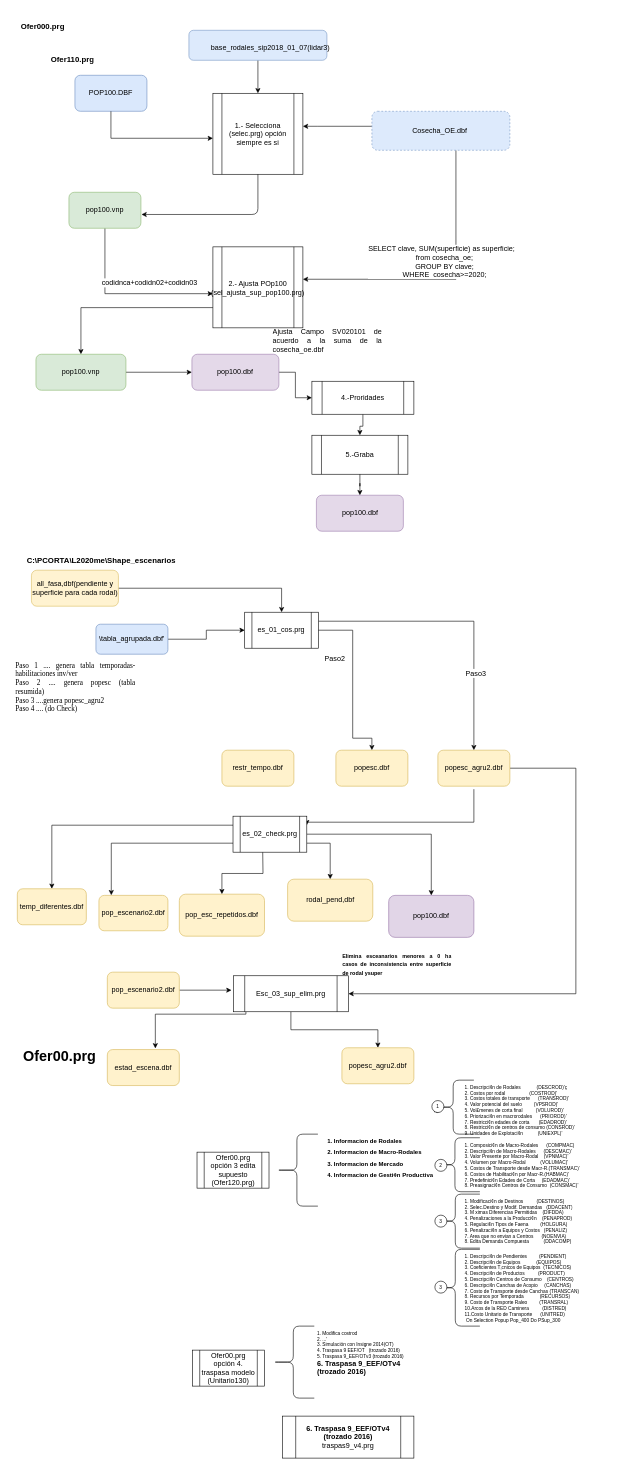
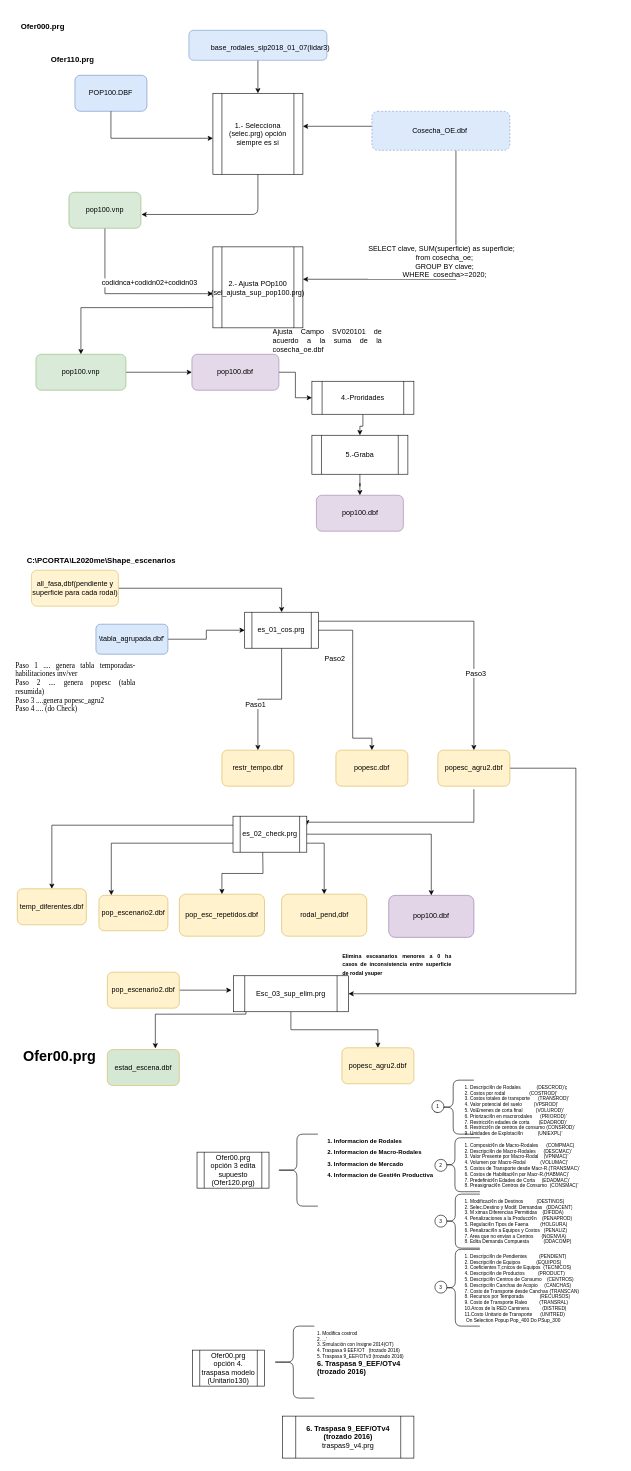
+ <mxCell id="34" style="edgeStyle=orthogonalEdgeStyle;rounded=0;orthogonalLoop=1;jettySize=auto;html=1;" edge="1" parent="1" source="40" target="43"><mxGeometry relative="1" as="geometry" /></mxCell>
+ <mxCell id="35" value="Paso1" style="text;html=1;resizable=0;points=[];align=center;verticalAlign=middle;labelBackgroundColor=#ffffff;" vertex="1" connectable="0" parent="34"><mxGeometry x="0.273" y="-5" relative="1" as="geometry"><mxPoint as="offset" /></mxGeometry></mxCell>
- <mxCell id="58" value="rodal_pend,dbf" style="rounded=1;whiteSpace=wrap;html=1;fillColor=#fff2cc;strokeColor=#d6b656;" vertex="1" parent="1"><mxGeometry x="478.5" y="1465" width="142" height="70" as="geometry" /></mxCell>
+ <mxCell id="58" value="rodal_pend,dbf" style="rounded=1;whiteSpace=wrap;html=1;fillColor=#fff2cc;strokeColor=#d6b656;" vertex="1" parent="1"><mxGeometry x="468.5" y="1490" width="142" height="70" as="geometry" /></mxCell>
- <mxCell id="67" value="estad_escena.dbf" style="rounded=1;whiteSpace=wrap;html=1;fillColor=#fff2cc;strokeColor=#d6b656;" vertex="1" parent="1"><mxGeometry x="178" y="1749" width="120" height="60" as="geometry" /></mxCell>
+ <mxCell id="67" value="estad_escena.dbf" style="rounded=1;whiteSpace=wrap;html=1;fillColor=#d5e8d4;strokeColor=#d6b656;" vertex="1" parent="1"><mxGeometry x="178" y="1749" width="120" height="60" as="geometry" /></mxCell>
